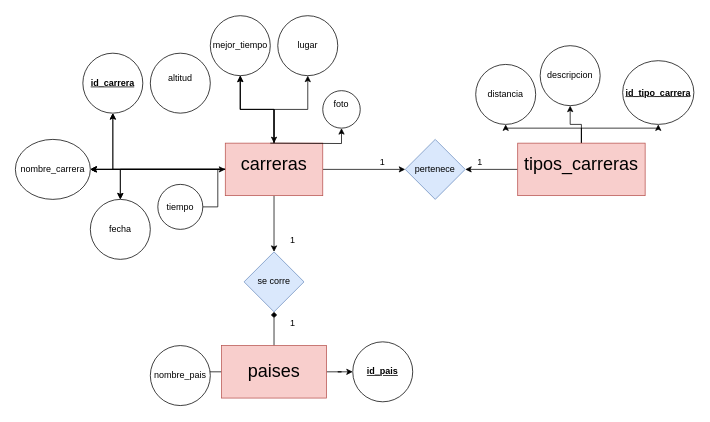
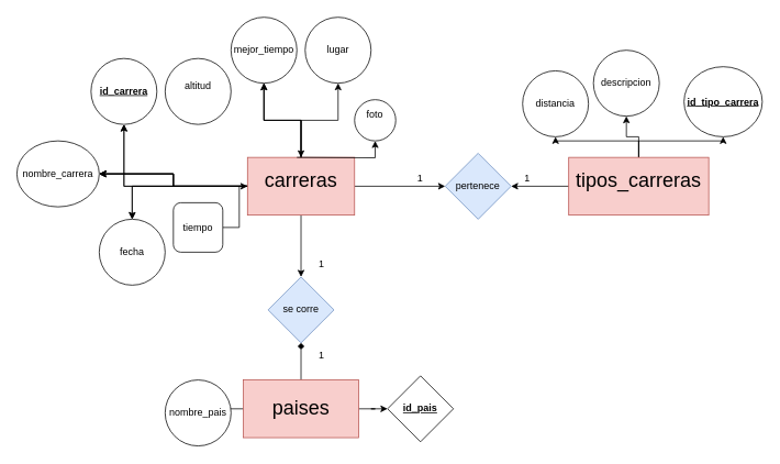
- <mxCell id="25" value="nombre_carrera" style="ellipse;whiteSpace=wrap;html=1;rounded=0;" vertex="1" parent="1"><mxGeometry x="20" y="185" width="100" height="80" as="geometry" /></mxCell>
+ <mxCell id="25" value="nombre_carrera" style="ellipse;whiteSpace=wrap;html=1;rounded=0;" vertex="1" parent="1"><mxGeometry x="20" y="170" width="100" height="80" as="geometry" /></mxCell>
- <mxCell id="30" value="tiempo" style="ellipse;whiteSpace=wrap;html=1;rounded=0;" vertex="1" parent="1"><mxGeometry x="210" y="245" width="60" height="60" as="geometry" /></mxCell>
+ <mxCell id="30" value="tiempo" style="whiteSpace=wrap;html=1;rounded=1;" vertex="1" parent="1"><mxGeometry x="210" y="245" width="60" height="60" as="geometry" /></mxCell>
- <mxCell id="45" value="&lt;u&gt;&lt;b&gt;id_pais&lt;/b&gt;&lt;/u&gt;" style="ellipse;whiteSpace=wrap;html=1;rounded=0;" vertex="1" parent="1"><mxGeometry x="470" y="455" width="80" height="80" as="geometry" /></mxCell>
+ <mxCell id="45" value="&lt;u&gt;&lt;b&gt;id_pais&lt;/b&gt;&lt;/u&gt;" style="rhombus;whiteSpace=wrap;html=1;" vertex="1" parent="1"><mxGeometry x="470" y="455" width="80" height="80" as="geometry" /></mxCell>
